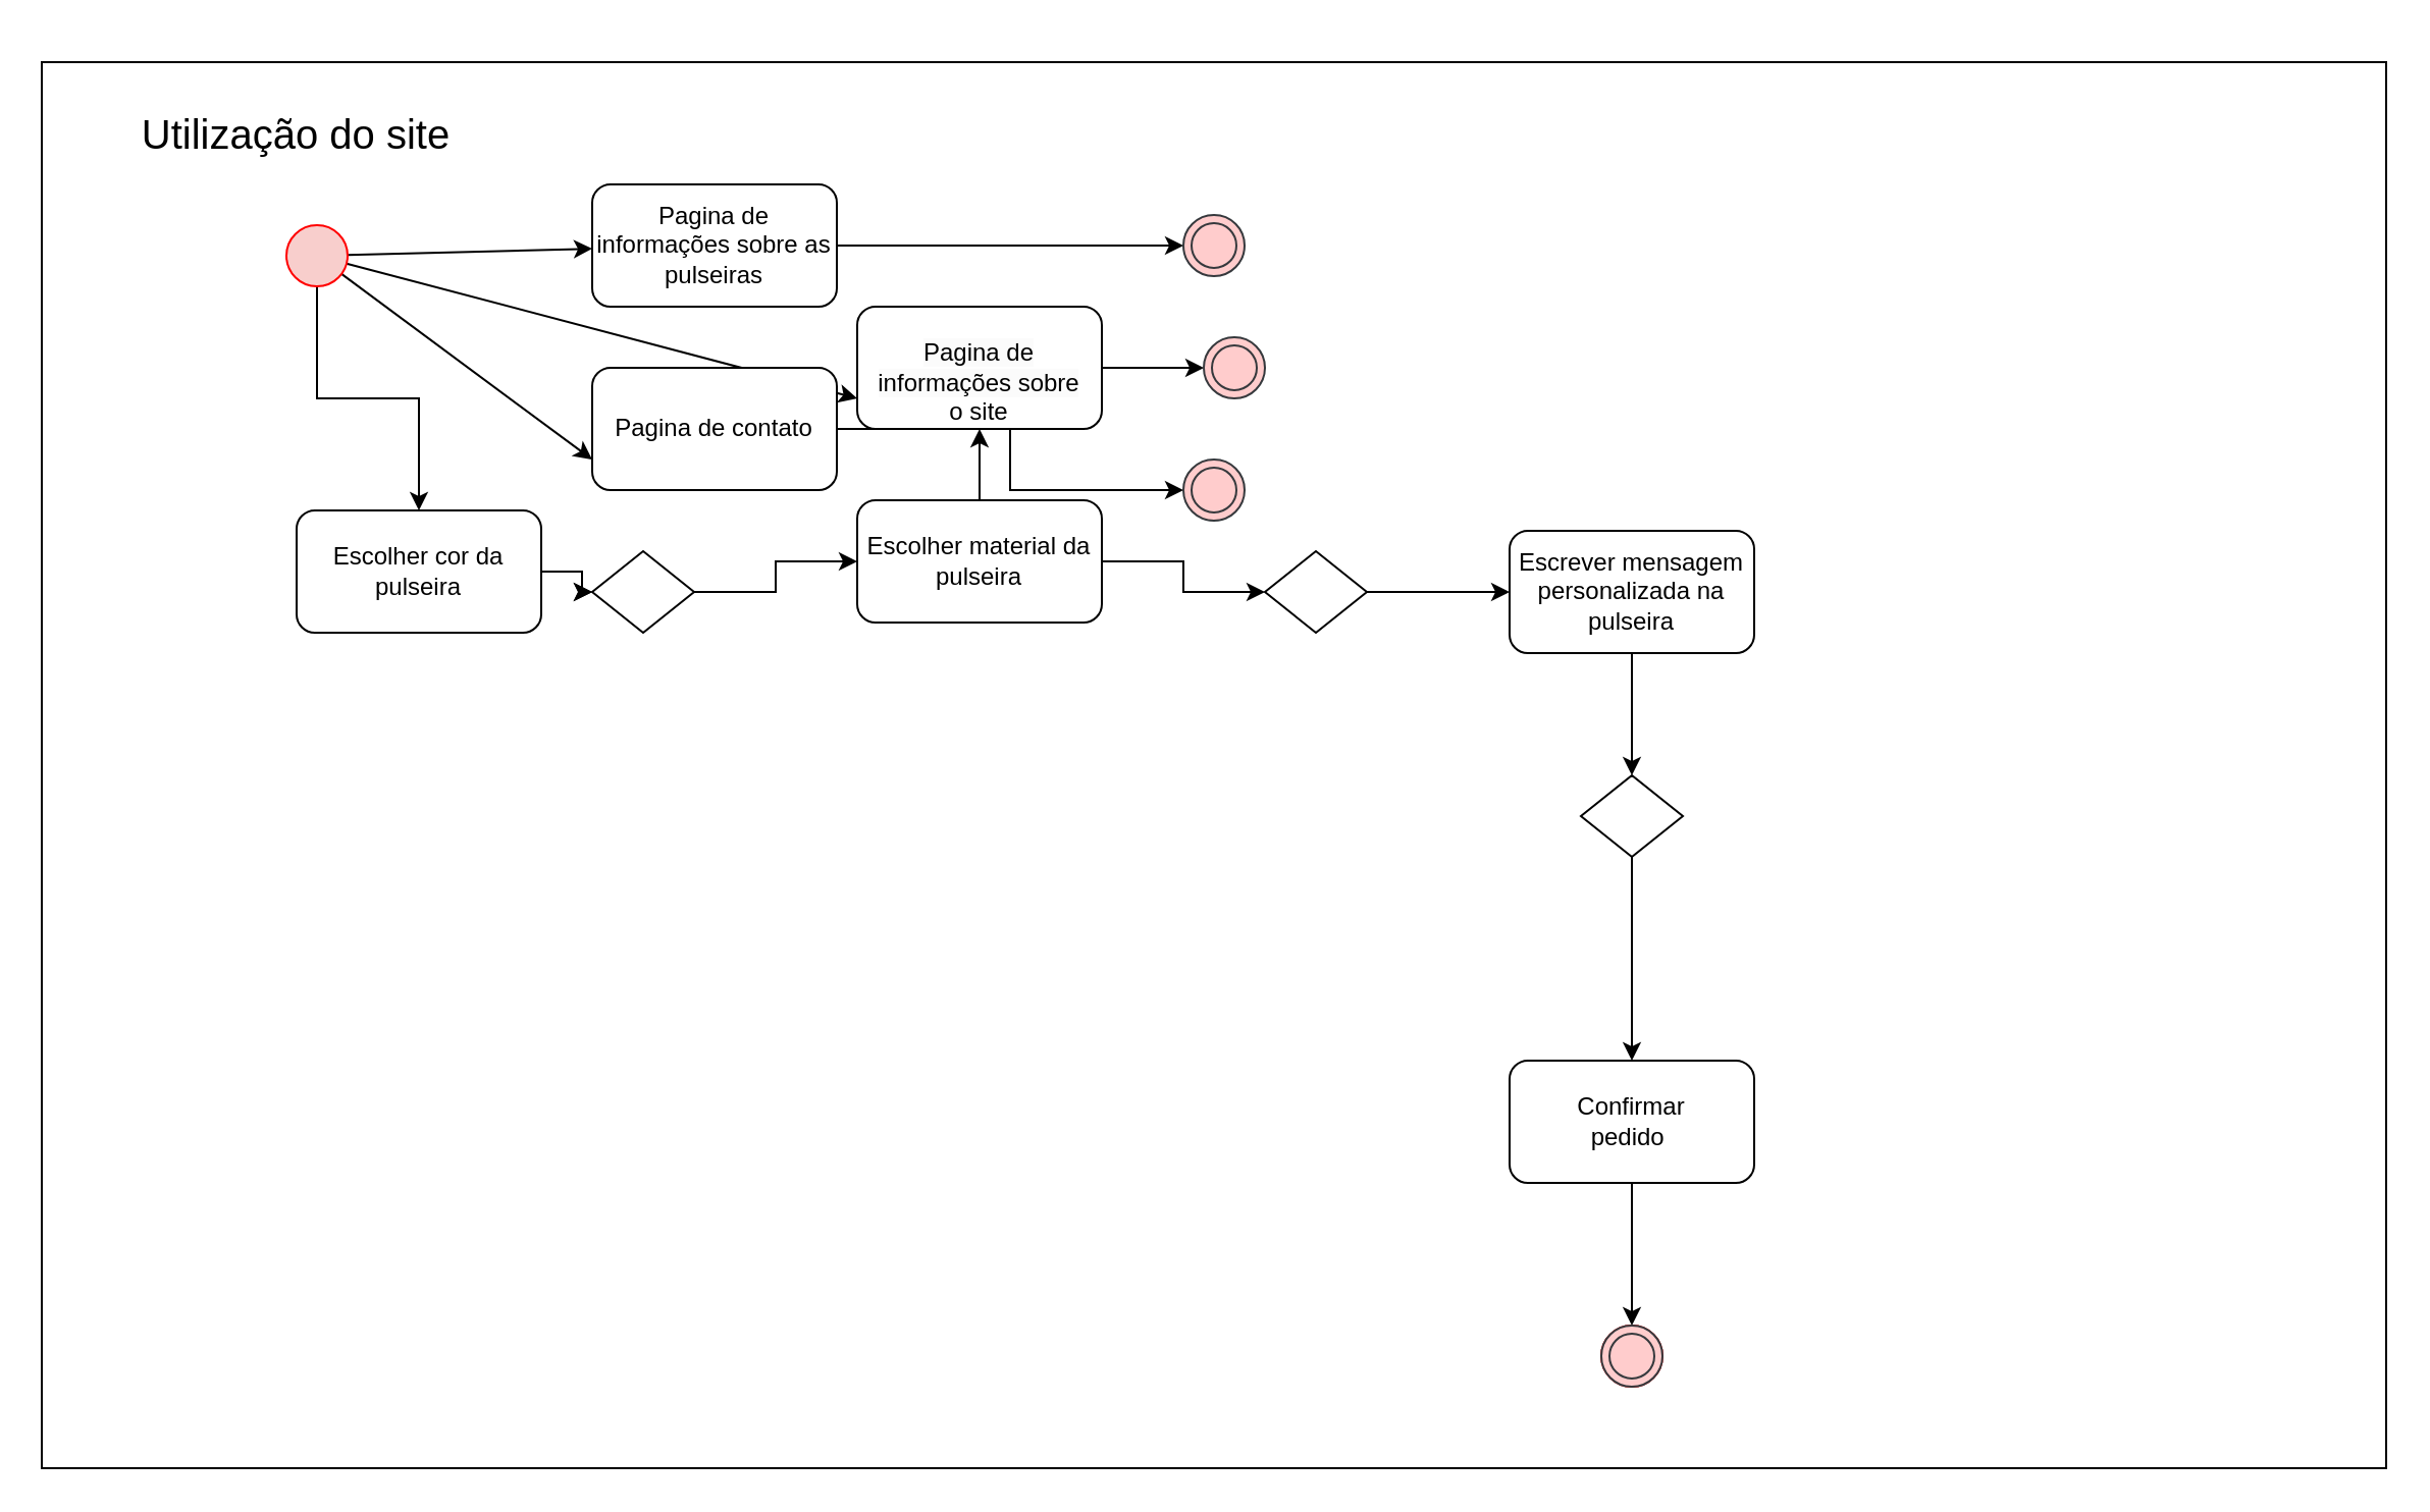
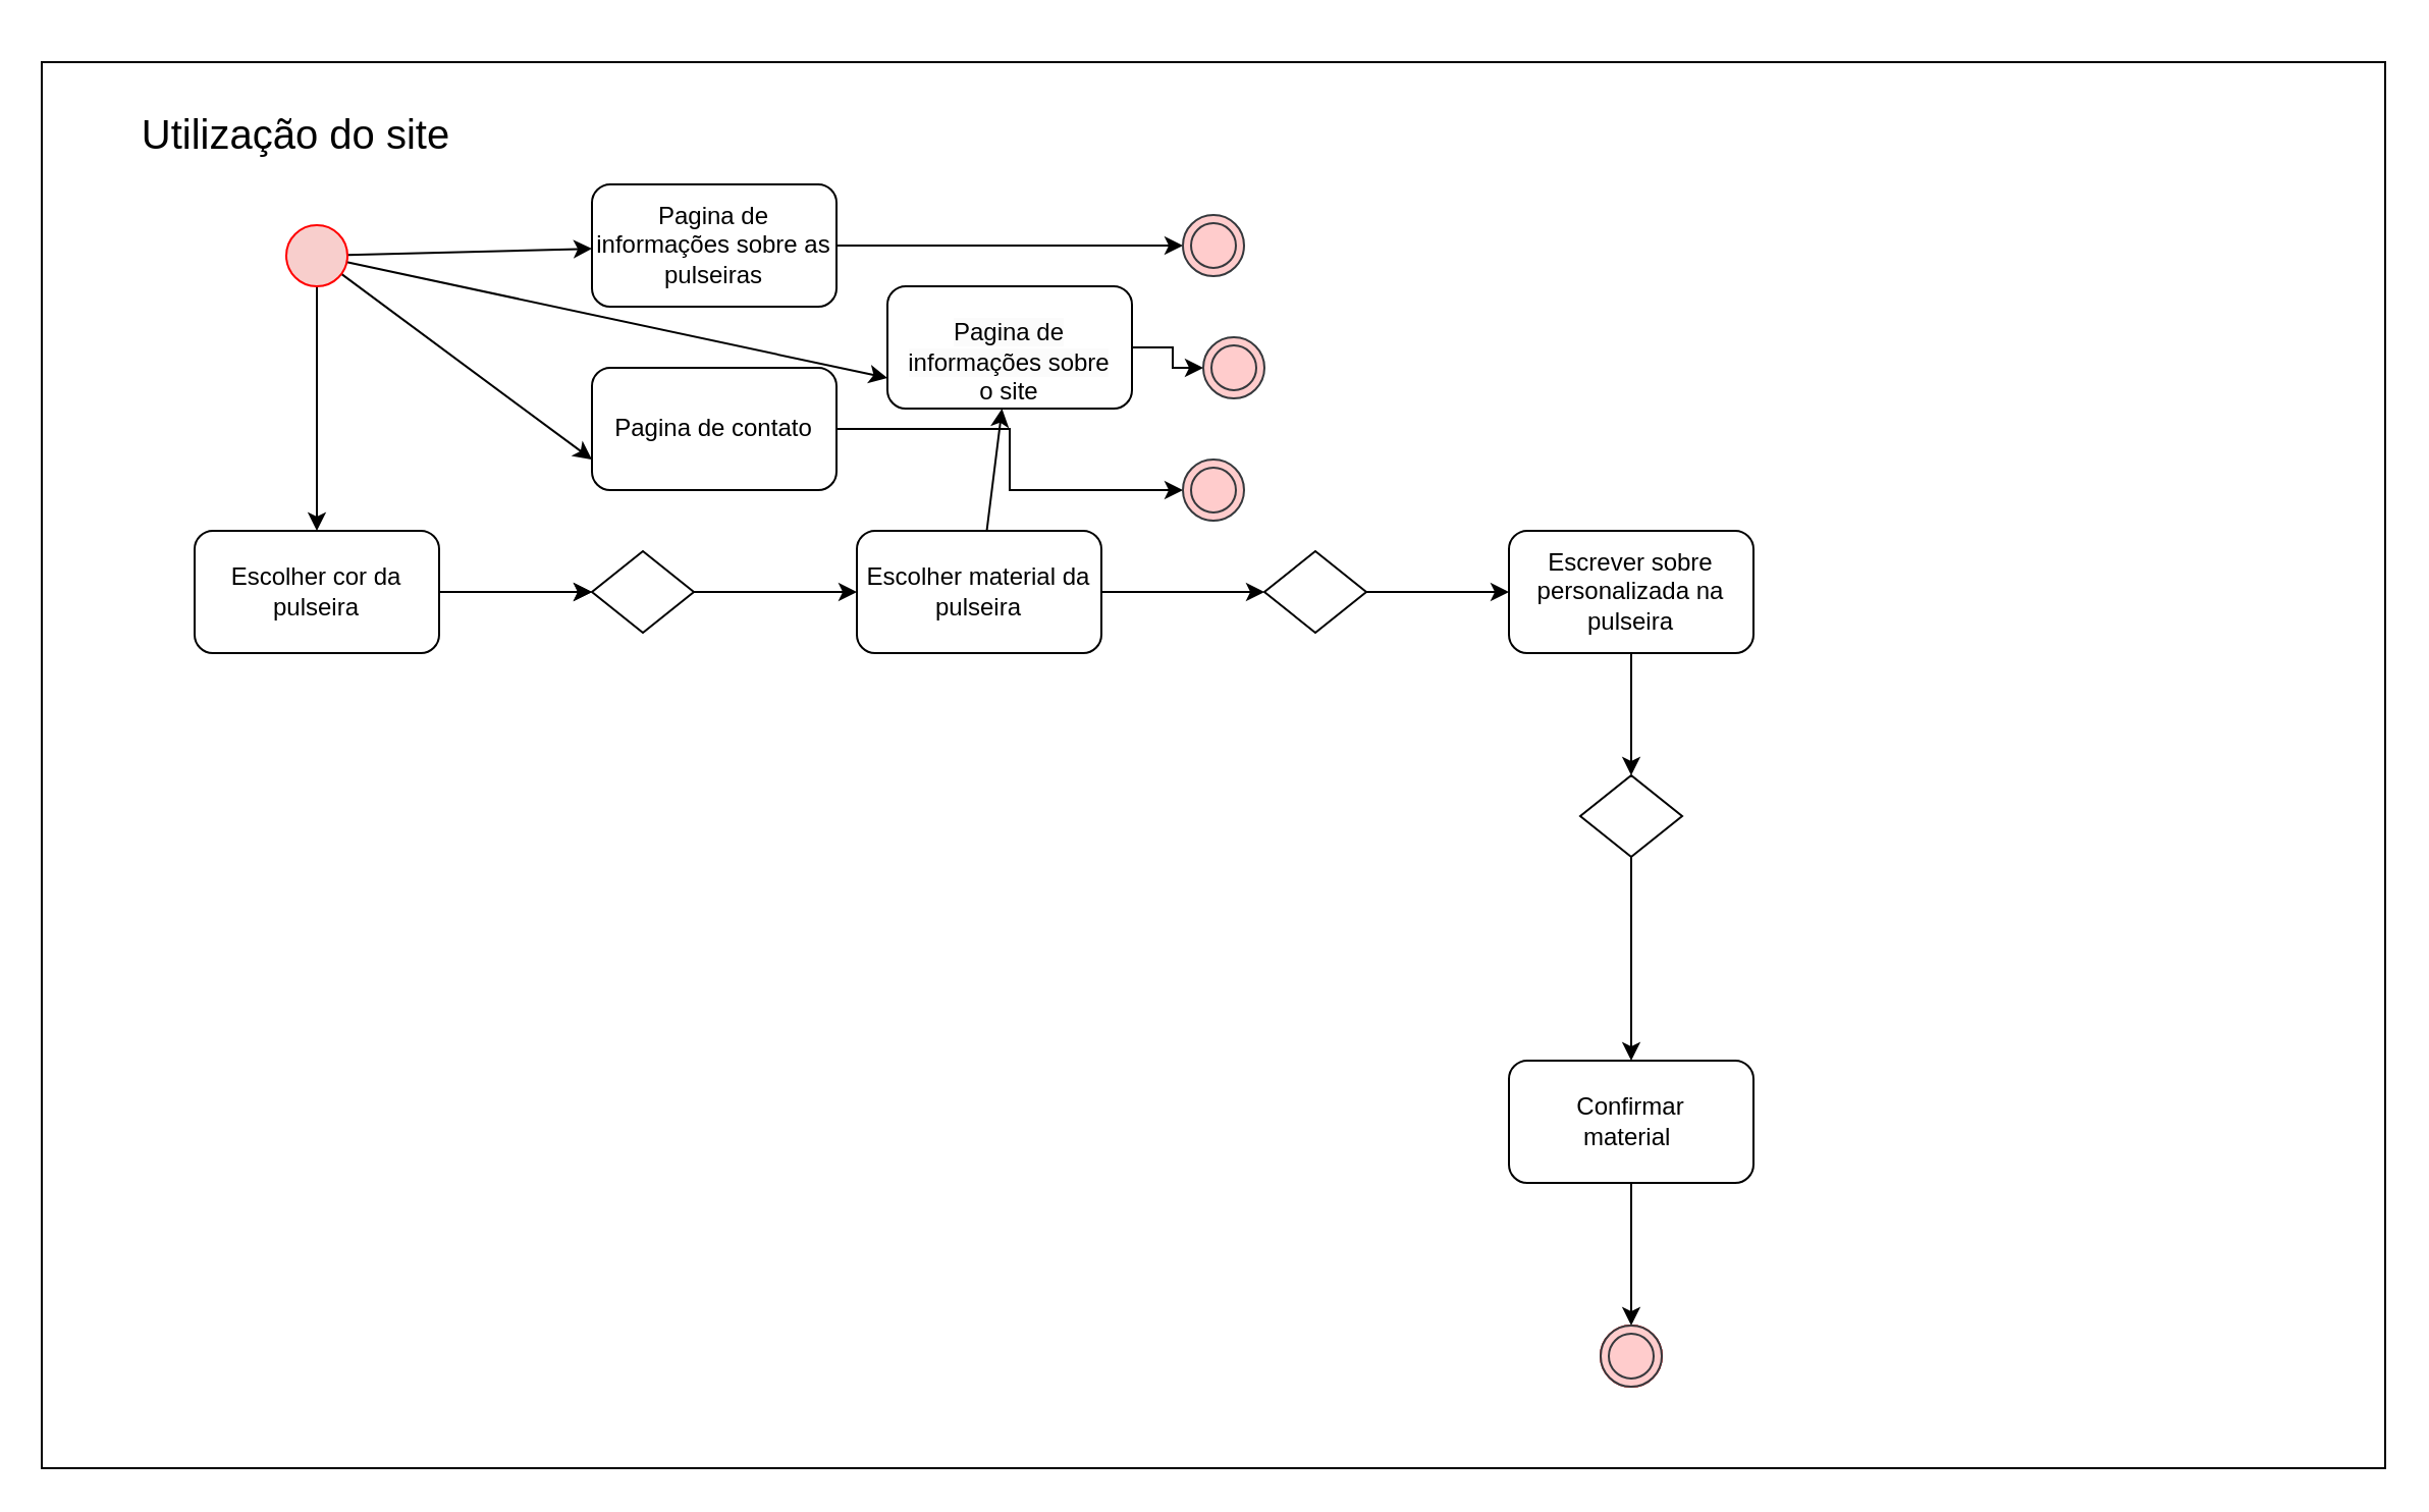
- <mxCell id="27" value="&lt;br&gt;&lt;span style=&quot;color: rgb(0, 0, 0); font-family: Helvetica; font-size: 12px; font-style: normal; font-variant-ligatures: normal; font-variant-caps: normal; font-weight: 400; letter-spacing: normal; orphans: 2; text-align: center; text-indent: 0px; text-transform: none; widows: 2; word-spacing: 0px; -webkit-text-stroke-width: 0px; white-space: normal; background-color: rgb(251, 251, 251); text-decoration-thickness: initial; text-decoration-style: initial; text-decoration-color: initial; display: inline !important; float: none;&quot;&gt;Pagina de informações sobre&lt;/span&gt;&lt;br&gt;o site" style="rounded=1;whiteSpace=wrap;html=1;" vertex="1" parent="1"><mxGeometry x="420" y="150" width="120" height="60" as="geometry" /></mxCell>
+ <mxCell id="27" value="&lt;br&gt;&lt;span style=&quot;color: rgb(0, 0, 0); font-family: Helvetica; font-size: 12px; font-style: normal; font-variant-ligatures: normal; font-variant-caps: normal; font-weight: 400; letter-spacing: normal; orphans: 2; text-align: center; text-indent: 0px; text-transform: none; widows: 2; word-spacing: 0px; -webkit-text-stroke-width: 0px; white-space: normal; background-color: rgb(251, 251, 251); text-decoration-thickness: initial; text-decoration-style: initial; text-decoration-color: initial; display: inline !important; float: none;&quot;&gt;Pagina de informações sobre&lt;/span&gt;&lt;br&gt;o site" style="rounded=1;whiteSpace=wrap;html=1;" vertex="1" parent="1"><mxGeometry x="435" y="140" width="120" height="60" as="geometry" /></mxCell>
- <mxCell id="14" value="Escolher material da pulseira" style="rounded=1;whiteSpace=wrap;html=1;" vertex="1" parent="1"><mxGeometry x="420" y="245" width="120" height="60" as="geometry" /></mxCell>
+ <mxCell id="14" value="Escolher material da pulseira" style="rounded=1;whiteSpace=wrap;html=1;" vertex="1" parent="1"><mxGeometry x="420" y="260" width="120" height="60" as="geometry" /></mxCell>
- <mxCell id="11" value="Escolher cor da pulseira" style="rounded=1;whiteSpace=wrap;html=1;shadow=0;glass=0;" vertex="1" parent="1"><mxGeometry x="145" y="250" width="120" height="60" as="geometry" /></mxCell>
+ <mxCell id="11" value="Escolher cor da pulseira" style="rounded=1;whiteSpace=wrap;html=1;shadow=0;glass=0;" vertex="1" parent="1"><mxGeometry x="95" y="260" width="120" height="60" as="geometry" /></mxCell>
- <mxCell id="16" value="Escrever mensagem personalizada na pulseira" style="rounded=1;whiteSpace=wrap;html=1;" vertex="1" parent="1"><mxGeometry x="740" y="260" width="120" height="60" as="geometry" /></mxCell>
+ <mxCell id="16" value="Escrever sobre personalizada na pulseira" style="rounded=1;whiteSpace=wrap;html=1;" vertex="1" parent="1"><mxGeometry x="740" y="260" width="120" height="60" as="geometry" /></mxCell>
- <mxCell id="22" value="Confirmar&lt;div&gt;pedido&amp;nbsp;&lt;/div&gt;" style="rounded=1;whiteSpace=wrap;html=1;" vertex="1" parent="1"><mxGeometry x="740" y="520" width="120" height="60" as="geometry" /></mxCell>
+ <mxCell id="22" value="Confirmar&lt;div&gt;material&amp;nbsp;&lt;/div&gt;" style="rounded=1;whiteSpace=wrap;html=1;" vertex="1" parent="1"><mxGeometry x="740" y="520" width="120" height="60" as="geometry" /></mxCell>
